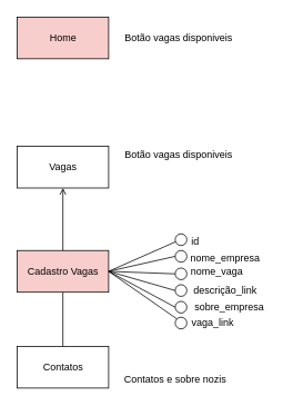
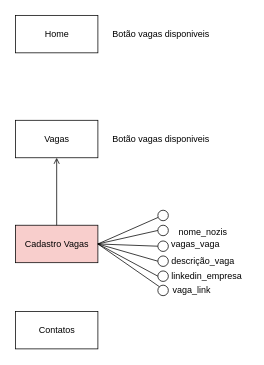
- <mxCell id="2" value="Home" style="html=1;fillColor=#f8cecc;" vertex="1" parent="1"><mxGeometry x="20" y="20" width="110" height="50" as="geometry" /></mxCell>
+ <mxCell id="2" value="Home" style="html=1;" vertex="1" parent="1"><mxGeometry x="20" y="20" width="110" height="50" as="geometry" /></mxCell>
- <mxCell id="3" value="Vagas" style="html=1;" vertex="1" parent="1"><mxGeometry x="20" y="175" width="110" height="50" as="geometry" /></mxCell>
+ <mxCell id="3" value="Vagas" style="html=1;" vertex="1" parent="1"><mxGeometry x="20" y="160" width="110" height="50" as="geometry" /></mxCell>
- <mxCell id="25" value="id" style="text;html=1;align=center;verticalAlign=middle;resizable=0;points=[];autosize=1;strokeColor=none;fillColor=none;" vertex="1" parent="1"><mxGeometry x="224" y="279" width="20" height="20" as="geometry" /></mxCell>
- <mxCell id="12" value="nome_empresa" style="text;html=1;align=center;verticalAlign=middle;resizable=0;points=[];autosize=1;strokeColor=none;fillColor=none;" vertex="1" parent="1"><mxGeometry x="220" y="299" width="100" height="20" as="geometry" /></mxCell>
+ <mxCell id="12" value="nome_nozis" style="text;html=1;align=center;verticalAlign=middle;resizable=0;points=[];autosize=1;strokeColor=none;fillColor=none;" vertex="1" parent="1"><mxGeometry x="220" y="299" width="100" height="20" as="geometry" /></mxCell>
- <mxCell id="9" value="nome_vaga" style="text;html=1;align=center;verticalAlign=middle;resizable=0;points=[];autosize=1;strokeColor=none;fillColor=none;" vertex="1" parent="1"><mxGeometry x="220" y="316" width="80" height="20" as="geometry" /></mxCell>
+ <mxCell id="9" value="vagas_vaga" style="text;html=1;align=center;verticalAlign=middle;resizable=0;points=[];autosize=1;strokeColor=none;fillColor=none;" vertex="1" parent="1"><mxGeometry x="220" y="316" width="80" height="20" as="geometry" /></mxCell>
- <mxCell id="10" value="descrição_link" style="text;html=1;align=center;verticalAlign=middle;resizable=0;points=[];autosize=1;strokeColor=none;fillColor=none;" vertex="1" parent="1"><mxGeometry x="220" y="338" width="100" height="20" as="geometry" /></mxCell>
+ <mxCell id="10" value="descrição_vaga" style="text;html=1;align=center;verticalAlign=middle;resizable=0;points=[];autosize=1;strokeColor=none;fillColor=none;" vertex="1" parent="1"><mxGeometry x="220" y="338" width="100" height="20" as="geometry" /></mxCell>
- <mxCell id="28" value="sobre_empresa" style="text;html=1;align=center;verticalAlign=middle;resizable=0;points=[];autosize=1;strokeColor=none;fillColor=none;" vertex="1" parent="1"><mxGeometry x="220" y="358" width="110" height="20" as="geometry" /></mxCell>
+ <mxCell id="28" value="linkedin_empresa" style="text;html=1;align=center;verticalAlign=middle;resizable=0;points=[];autosize=1;strokeColor=none;fillColor=none;" vertex="1" parent="1"><mxGeometry x="220" y="358" width="110" height="20" as="geometry" /></mxCell>
- <mxCell id="24" value="" style="endArrow=none;html=1;rounded=0;exitX=0.5;exitY=0;exitDx=0;exitDy=0;entryX=0.5;entryY=1;entryDx=0;entryDy=0;" edge="1" parent="1" source="7" target="4"><mxGeometry width="50" height="50" relative="1" as="geometry"><mxPoint x="34.66" y="425.55" as="sourcePoint" /><mxPoint x="115.332" y="390" as="targetPoint" /></mxGeometry></mxCell>
- <mxCell id="8" value="Contatos e sobre nozis" style="text;html=1;align=center;verticalAlign=middle;resizable=0;points=[];autosize=1;strokeColor=none;fillColor=none;" vertex="1" parent="1"><mxGeometry x="140" y="445" width="140" height="20" as="geometry" /></mxCell>
